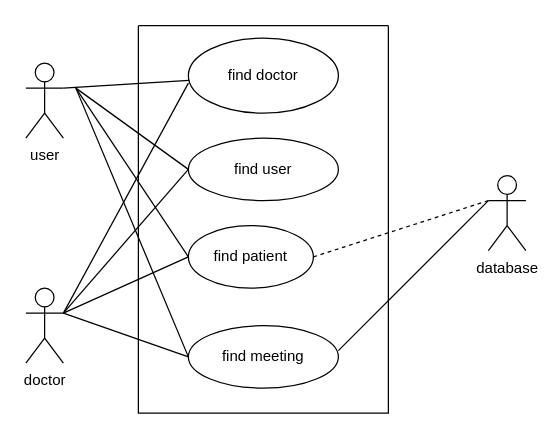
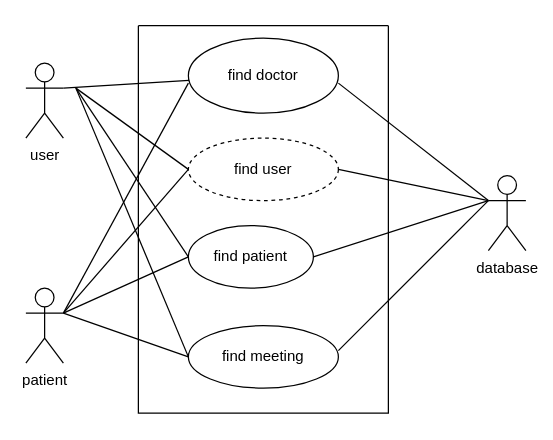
+ <mxCell id="12" value="" style="endArrow=none;html=1;rounded=0;exitX=1;exitY=0.6;exitDx=0;exitDy=0;exitPerimeter=0;entryX=0;entryY=0.333;entryDx=0;entryDy=0;entryPerimeter=0;" edge="1" parent="1" source="5" target="9"><mxGeometry width="50" height="50" relative="1" as="geometry"><mxPoint x="330" y="200" as="sourcePoint" /><mxPoint x="380" y="150" as="targetPoint" /></mxGeometry></mxCell>
- <mxCell id="6" value="find user" style="ellipse;whiteSpace=wrap;html=1;" vertex="1" parent="4"><mxGeometry x="40" y="90" width="120" height="50" as="geometry" /></mxCell>
+ <mxCell id="6" value="find user" style="ellipse;whiteSpace=wrap;html=1;dashed=1;" vertex="1" parent="4"><mxGeometry x="40" y="90" width="120" height="50" as="geometry" /></mxCell>
+ <mxCell id="21" value="" style="endArrow=none;html=1;rounded=0;entryX=0;entryY=0.333;entryDx=0;entryDy=0;entryPerimeter=0;exitX=1;exitY=0.5;exitDx=0;exitDy=0;" edge="1" parent="1" source="6" target="9"><mxGeometry width="50" height="50" relative="1" as="geometry"><mxPoint x="250" y="190" as="sourcePoint" /><mxPoint x="300" y="140" as="targetPoint" /></mxGeometry></mxCell>
- <mxCell id="20" value="" style="endArrow=none;html=1;rounded=0;entryX=0;entryY=0.333;entryDx=0;entryDy=0;entryPerimeter=0;exitX=1;exitY=0.5;exitDx=0;exitDy=0;dashed=1;" edge="1" parent="1" source="7" target="9"><mxGeometry width="50" height="50" relative="1" as="geometry"><mxPoint x="350" y="120" as="sourcePoint" /><mxPoint x="400" y="70" as="targetPoint" /></mxGeometry></mxCell>
+ <mxCell id="20" value="" style="endArrow=none;html=1;rounded=0;entryX=0;entryY=0.333;entryDx=0;entryDy=0;entryPerimeter=0;exitX=1;exitY=0.5;exitDx=0;exitDy=0;" edge="1" parent="1" source="7" target="9"><mxGeometry width="50" height="50" relative="1" as="geometry"><mxPoint x="350" y="120" as="sourcePoint" /><mxPoint x="400" y="70" as="targetPoint" /></mxGeometry></mxCell>
- <mxCell id="3" value="doctor" style="shape=umlActor;verticalLabelPosition=bottom;verticalAlign=top;html=1;outlineConnect=0;" vertex="1" parent="1"><mxGeometry x="20" y="230" width="30" height="60" as="geometry" /></mxCell>
+ <mxCell id="3" value="patient" style="shape=umlActor;verticalLabelPosition=bottom;verticalAlign=top;html=1;outlineConnect=0;" vertex="1" parent="1"><mxGeometry x="20" y="230" width="30" height="60" as="geometry" /></mxCell>
